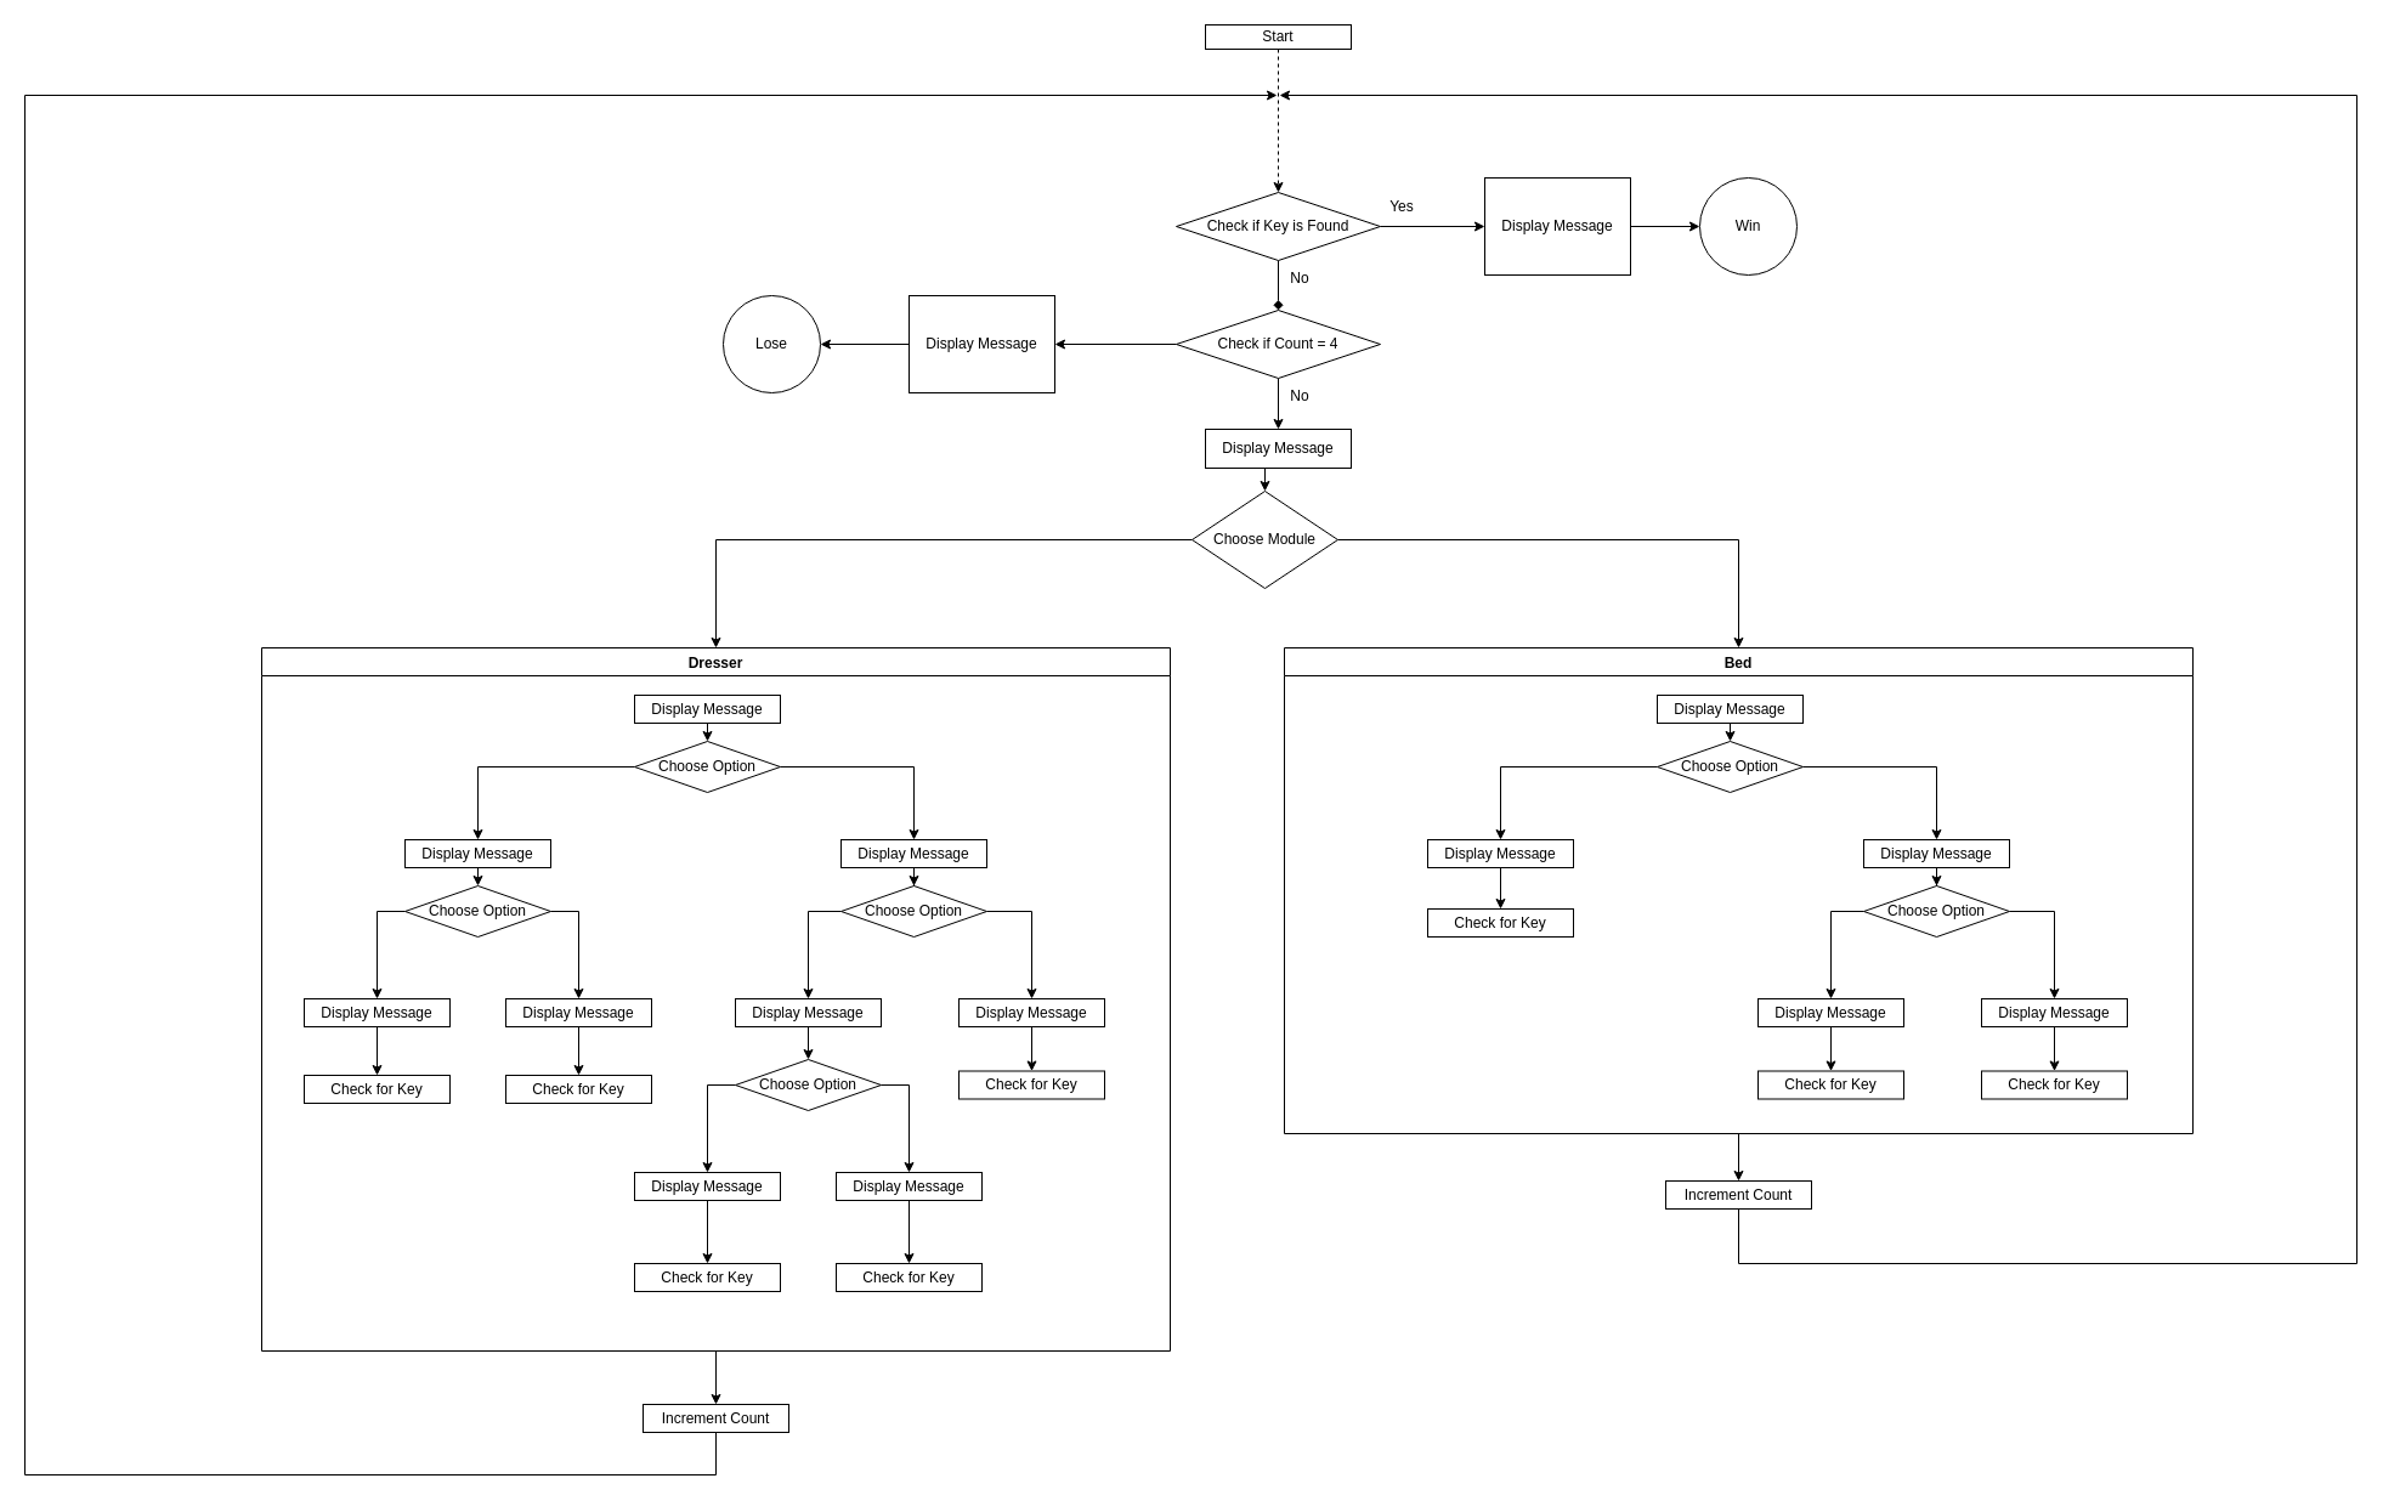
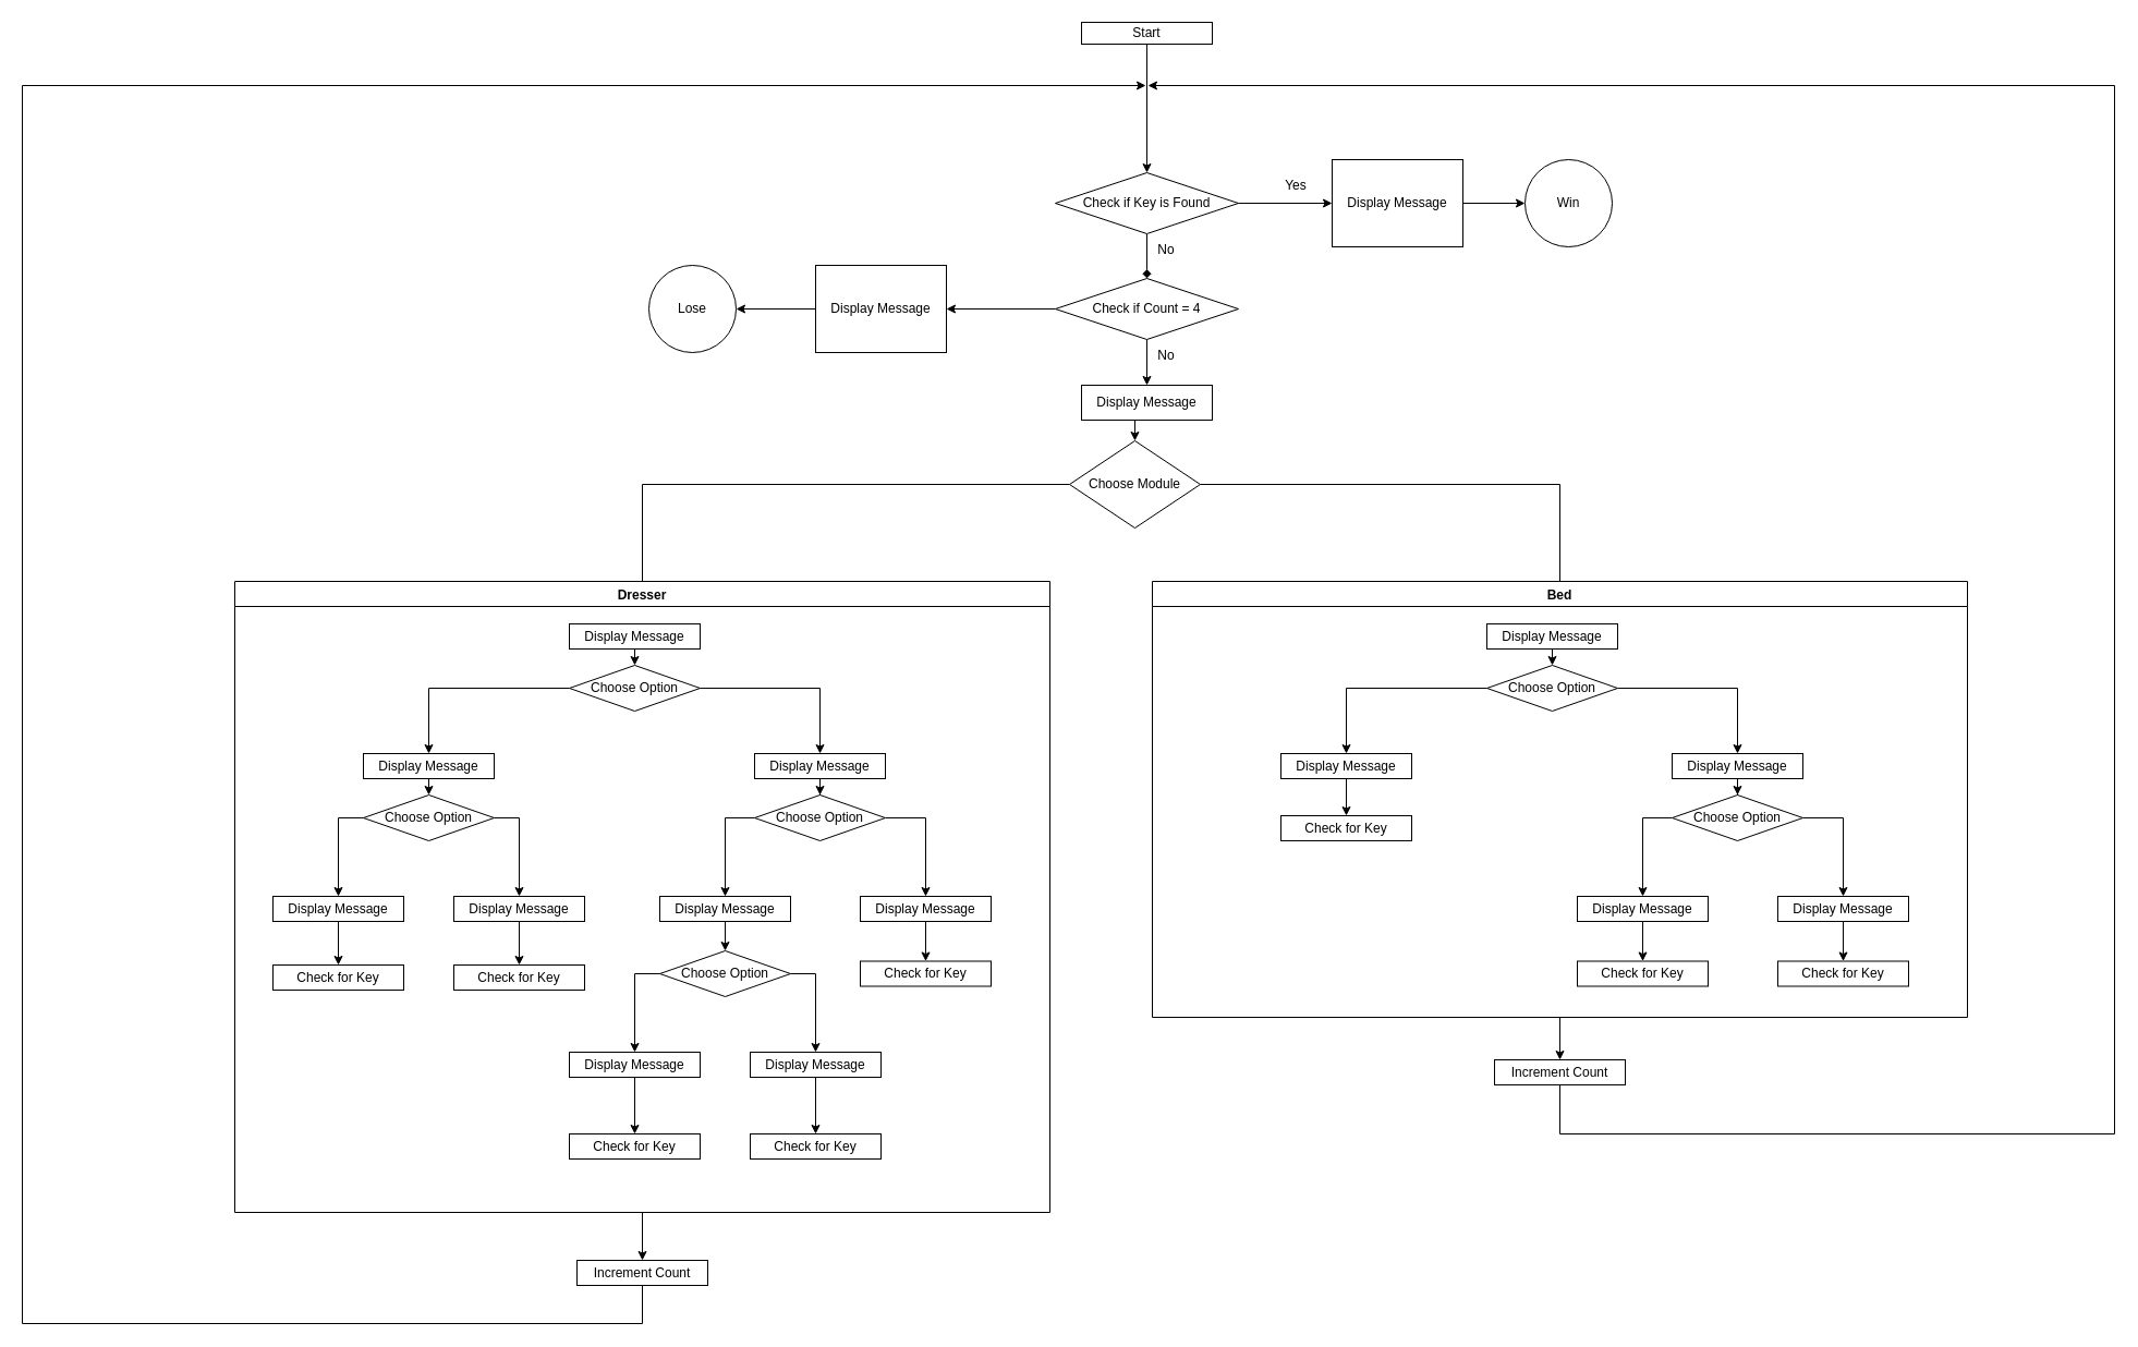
- <mxCell id="2" style="edgeStyle=orthogonalEdgeStyle;rounded=0;orthogonalLoop=1;jettySize=auto;html=1;exitX=0.5;exitY=1;exitDx=0;exitDy=0;entryX=0.5;entryY=0;entryDx=0;entryDy=0;dashed=1;" edge="1" parent="1" source="3" target="69"><mxGeometry relative="1" as="geometry" /></mxCell>
+ <mxCell id="2" style="edgeStyle=orthogonalEdgeStyle;rounded=0;orthogonalLoop=1;jettySize=auto;html=1;exitX=0.5;exitY=1;exitDx=0;exitDy=0;entryX=0.5;entryY=0;entryDx=0;entryDy=0;" edge="1" parent="1" source="3" target="69"><mxGeometry relative="1" as="geometry" /></mxCell>
- <mxCell id="71" value="Yes" style="text;html=1;strokeColor=none;fillColor=none;align=center;verticalAlign=middle;whiteSpace=wrap;rounded=0;" vertex="1" parent="1"><mxGeometry x="1136" y="155" width="36" height="30" as="geometry" /></mxCell>
+ <mxCell id="71" value="Yes" style="text;html=1;strokeColor=none;fillColor=none;align=center;verticalAlign=middle;whiteSpace=wrap;rounded=0;" vertex="1" parent="1"><mxGeometry x="1171" y="155" width="36" height="30" as="geometry" /></mxCell>
- <mxCell id="4" style="edgeStyle=orthogonalEdgeStyle;rounded=0;orthogonalLoop=1;jettySize=auto;html=1;exitX=0;exitY=0.5;exitDx=0;exitDy=0;entryX=0.5;entryY=0;entryDx=0;entryDy=0;" edge="1" parent="1" source="6" target="9"><mxGeometry relative="1" as="geometry" /></mxCell>
+ <mxCell id="4" style="edgeStyle=orthogonalEdgeStyle;rounded=0;orthogonalLoop=1;jettySize=auto;html=1;exitX=0;exitY=0.5;exitDx=0;exitDy=0;entryX=0.5;entryY=0;entryDx=0;entryDy=0;endArrow=none;" edge="1" parent="1" source="6" target="9"><mxGeometry relative="1" as="geometry" /></mxCell>
- <mxCell id="5" style="edgeStyle=orthogonalEdgeStyle;rounded=0;orthogonalLoop=1;jettySize=auto;html=1;exitX=1;exitY=0.5;exitDx=0;exitDy=0;entryX=0.5;entryY=0;entryDx=0;entryDy=0;" edge="1" parent="1" source="6" target="47"><mxGeometry relative="1" as="geometry" /></mxCell>
+ <mxCell id="5" style="edgeStyle=orthogonalEdgeStyle;rounded=0;orthogonalLoop=1;jettySize=auto;html=1;exitX=1;exitY=0.5;exitDx=0;exitDy=0;entryX=0.5;entryY=0;entryDx=0;entryDy=0;endArrow=none;" edge="1" parent="1" source="6" target="47"><mxGeometry relative="1" as="geometry" /></mxCell>
